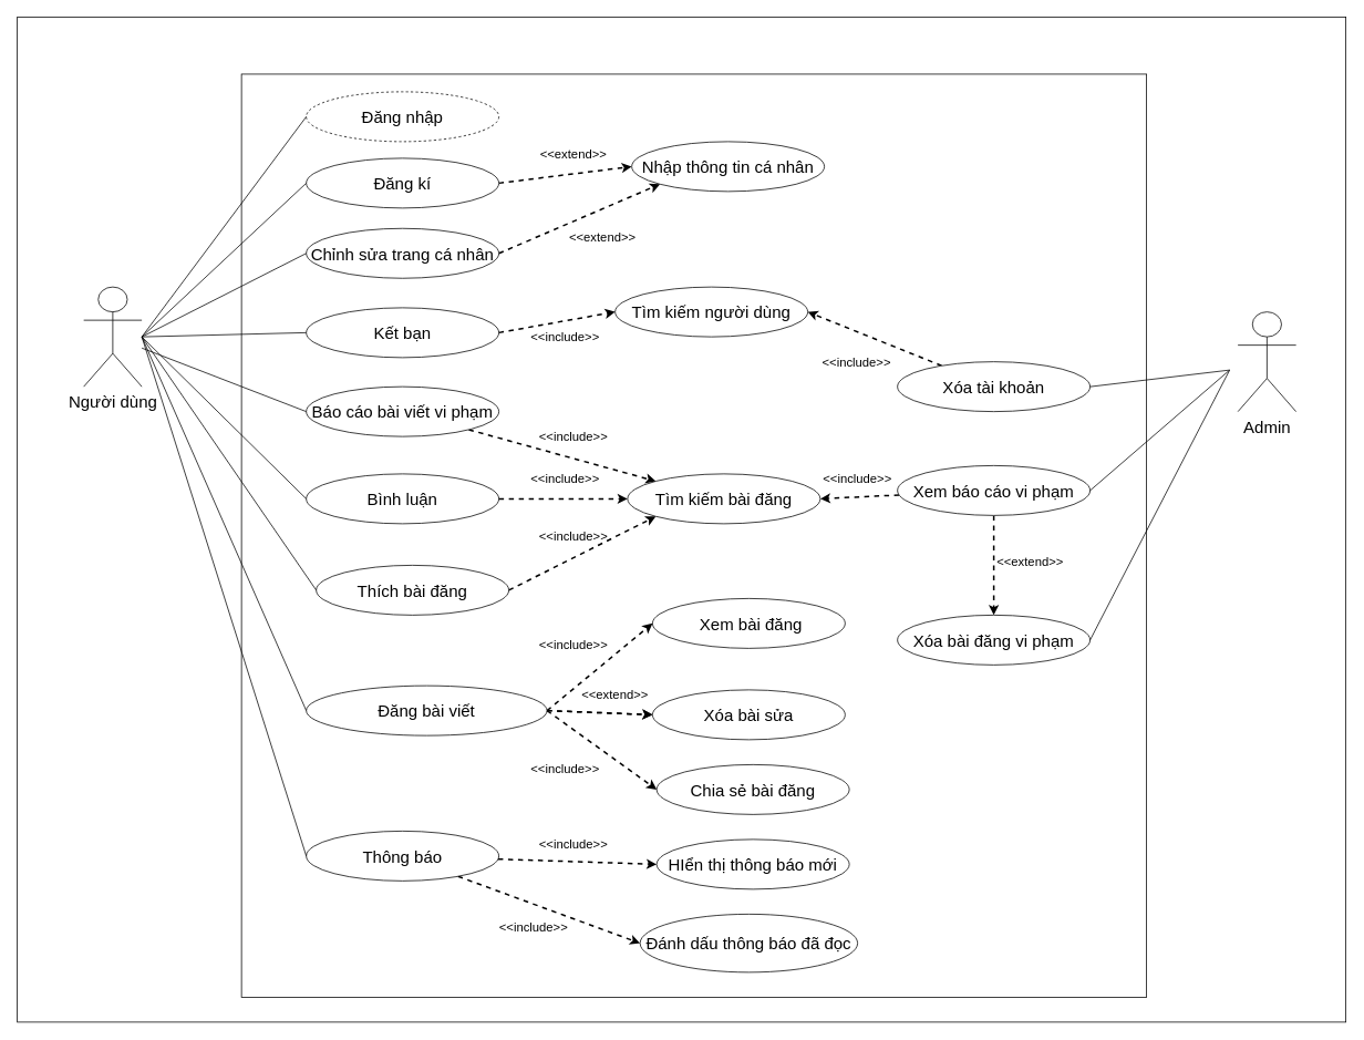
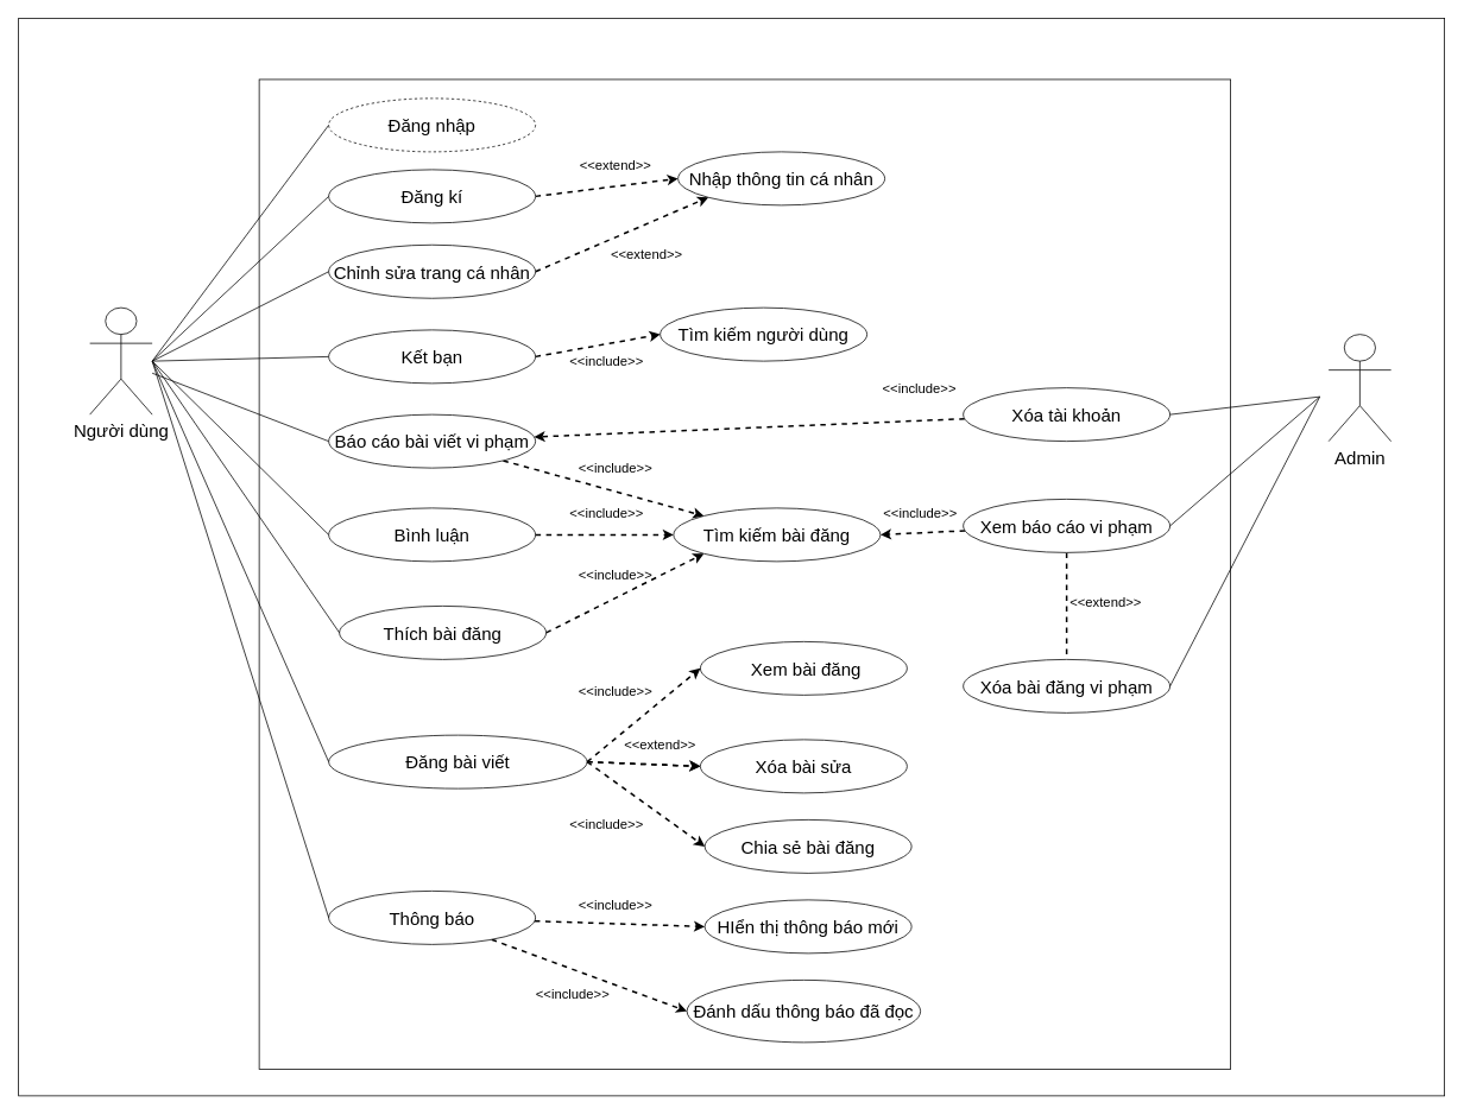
- <mxCell id="44" style="rounded=0;orthogonalLoop=1;jettySize=auto;html=1;entryX=1;entryY=0.5;entryDx=0;entryDy=0;dashed=1;endArrow=classic;endFill=1;strokeWidth=2;" edge="1" parent="1" source="45" target="22"><mxGeometry relative="1" as="geometry" /></mxCell>
+ <mxCell id="44" style="rounded=0;orthogonalLoop=1;jettySize=auto;html=1;dashed=1;endArrow=classic;endFill=1;strokeWidth=2;" edge="1" parent="1" source="45" target="50"><mxGeometry relative="1" as="geometry" /></mxCell>
- <mxCell id="40" style="rounded=0;orthogonalLoop=1;jettySize=auto;html=1;entryX=0.5;entryY=0;entryDx=0;entryDy=0;dashed=1;strokeWidth=2;" edge="1" parent="1" source="42" target="43"><mxGeometry relative="1" as="geometry" /></mxCell>
+ <mxCell id="40" style="rounded=0;orthogonalLoop=1;jettySize=auto;html=1;entryX=0.5;entryY=0;entryDx=0;entryDy=0;dashed=1;strokeWidth=2;endArrow=none;" edge="1" parent="1" source="42" target="43"><mxGeometry relative="1" as="geometry" /></mxCell>
